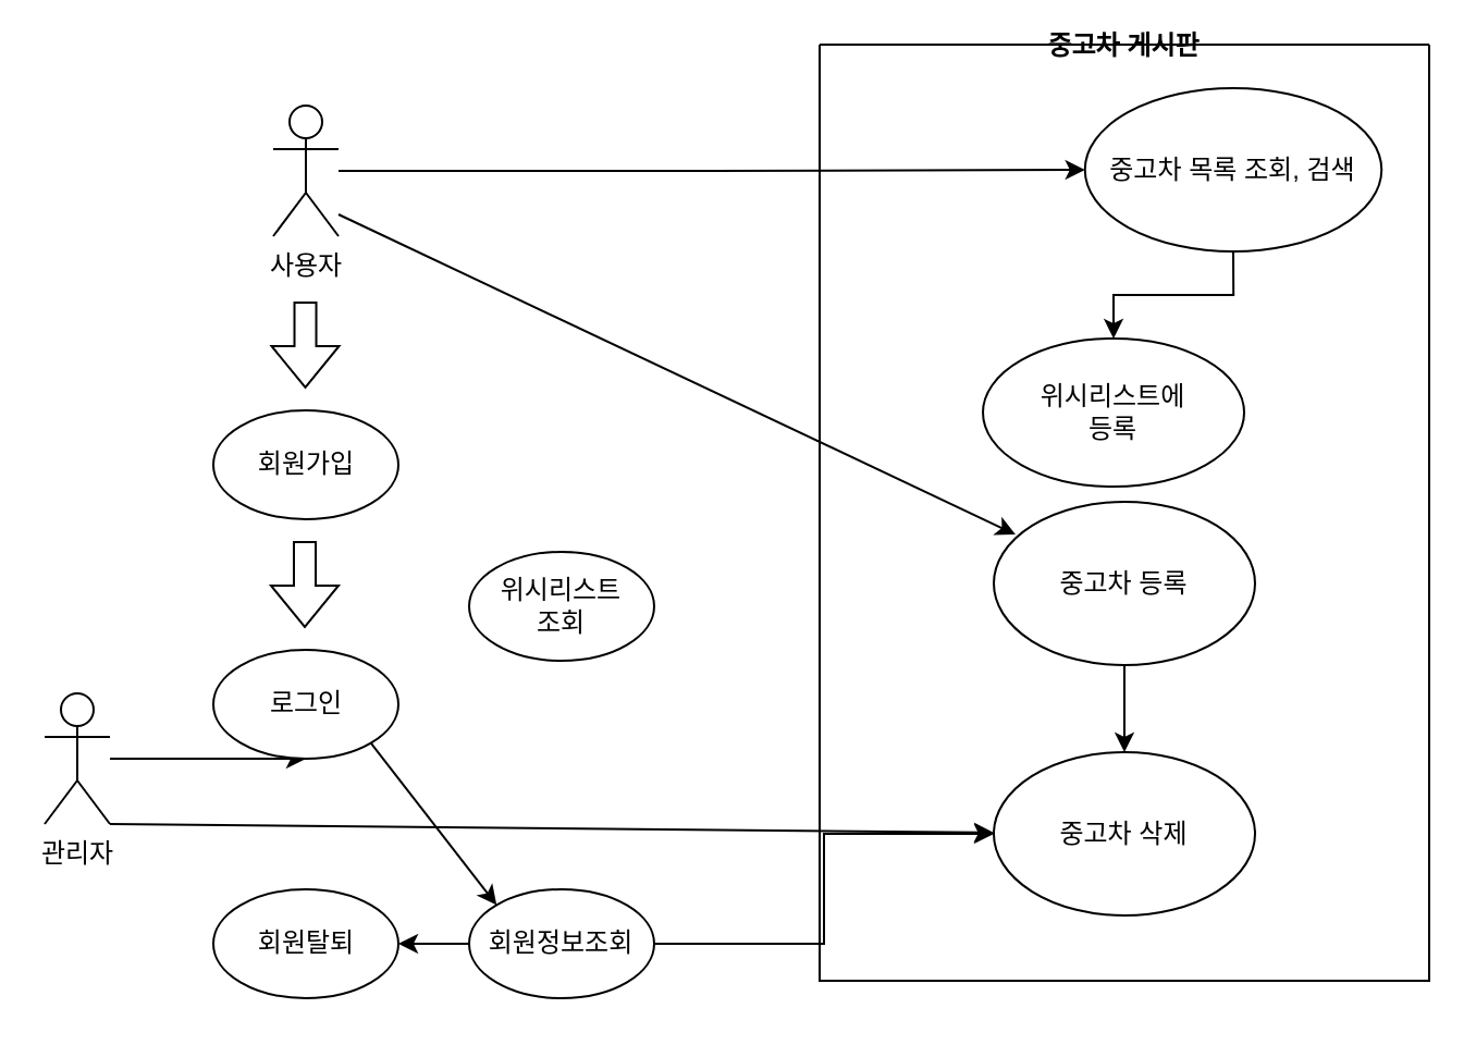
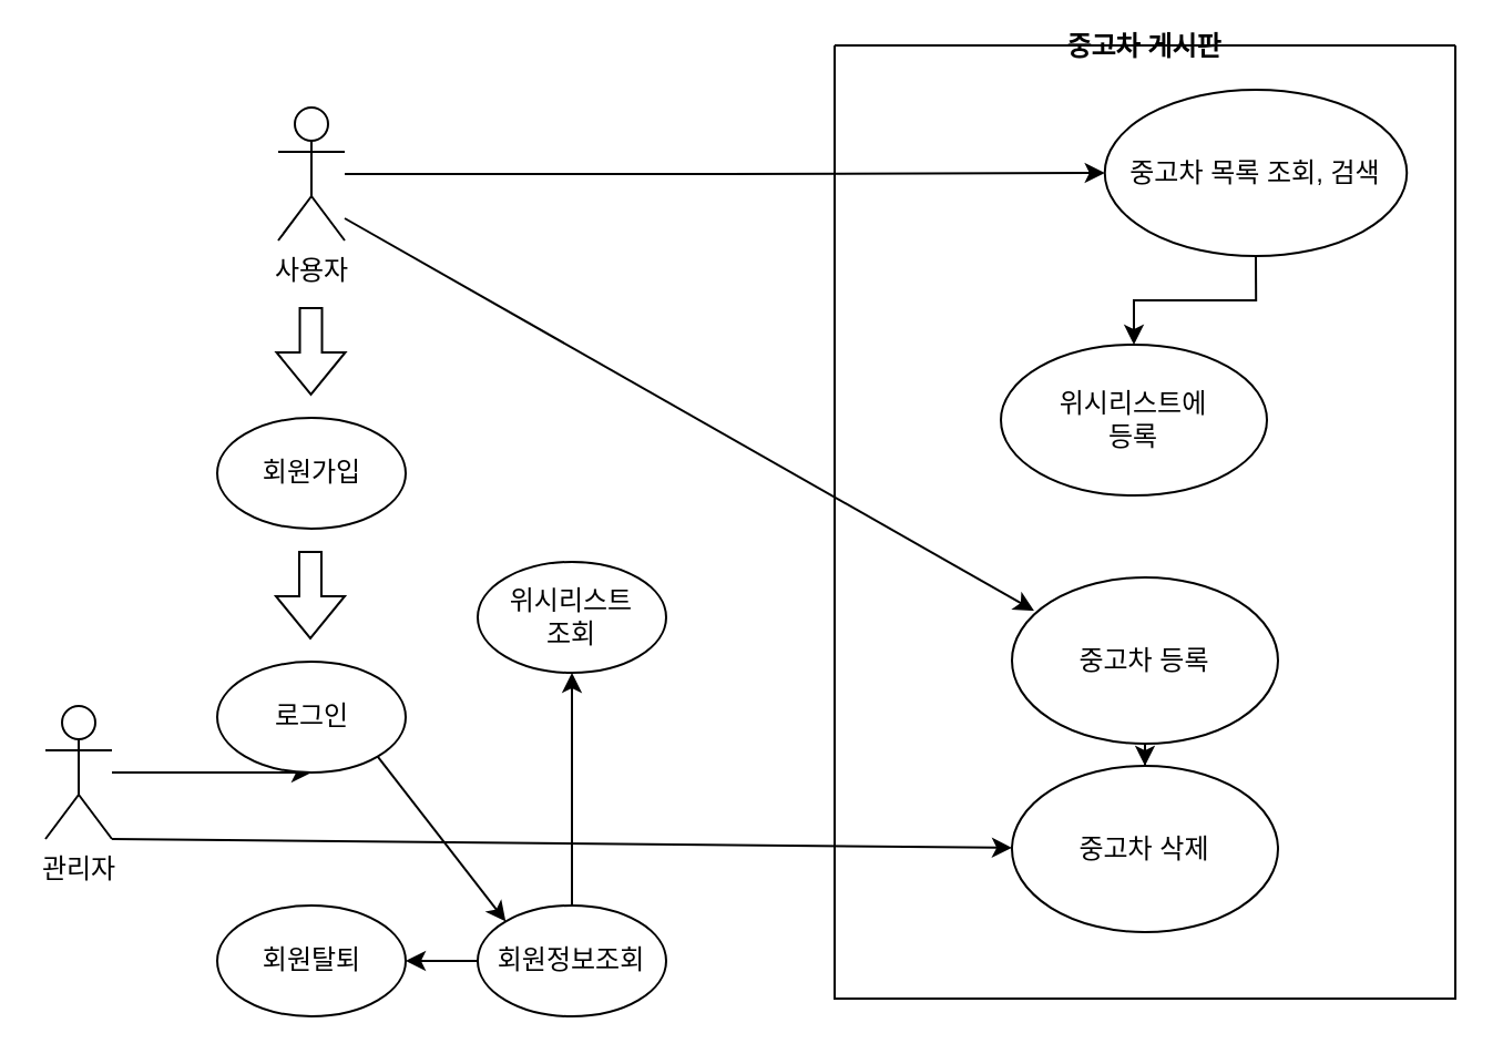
- <mxCell id="4" value="중고차 등록" style="ellipse;whiteSpace=wrap;html=1;" vertex="1" parent="2"><mxGeometry x="80" y="210" width="120" height="75" as="geometry" /></mxCell>
+ <mxCell id="4" value="중고차 등록" style="ellipse;whiteSpace=wrap;html=1;" vertex="1" parent="2"><mxGeometry x="80" y="240" width="120" height="75" as="geometry" /></mxCell>
- <mxCell id="21" value="" style="edgeStyle=orthogonalEdgeStyle;rounded=0;orthogonalLoop=1;jettySize=auto;html=1;" edge="1" parent="1" source="22" target="5"><mxGeometry relative="1" as="geometry" /></mxCell>
+ <mxCell id="21" value="" style="edgeStyle=orthogonalEdgeStyle;rounded=0;orthogonalLoop=1;jettySize=auto;html=1;" edge="1" parent="1" source="22" target="24"><mxGeometry relative="1" as="geometry" /></mxCell>
